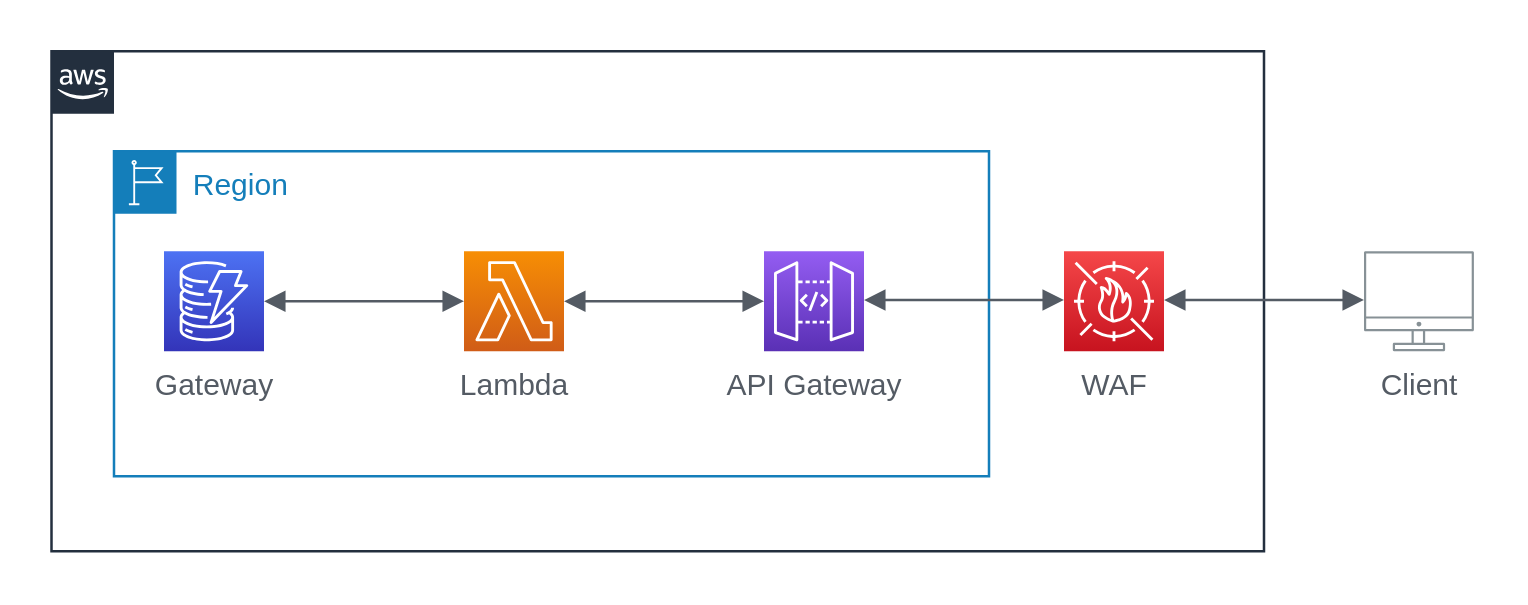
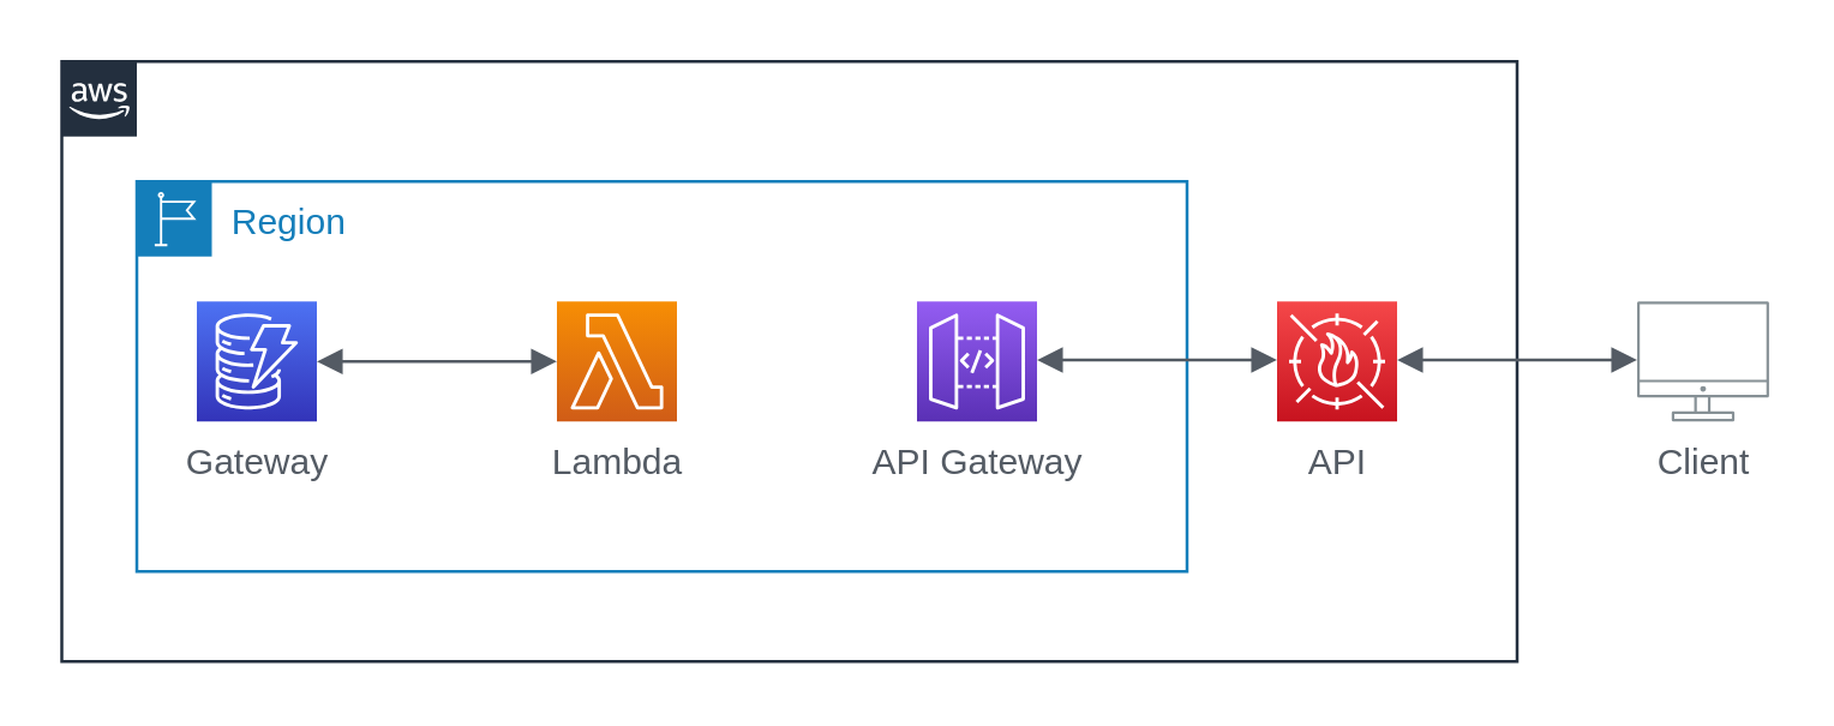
- <mxCell id="7" value="" style="edgeStyle=orthogonalEdgeStyle;html=1;endArrow=block;elbow=vertical;startArrow=block;startFill=1;endFill=1;strokeColor=#545B64;rounded=0;" parent="1" source="6" target="4" edge="1"><mxGeometry width="100" relative="1" as="geometry"><mxPoint x="145" y="140" as="sourcePoint" /><mxPoint x="245" y="140" as="targetPoint" /><Array as="points" /></mxGeometry></mxCell>
- <mxCell id="10" value="&lt;font color=&quot;#545b64&quot; face=&quot;helvetica&quot;&gt;WAF&lt;/font&gt;&lt;br&gt;" style="outlineConnect=0;fontColor=#232F3E;gradientColor=#F54749;gradientDirection=north;fillColor=#C7131F;strokeColor=#ffffff;dashed=0;verticalLabelPosition=bottom;verticalAlign=top;align=center;html=1;fontSize=12;fontStyle=0;aspect=fixed;shape=mxgraph.aws4.resourceIcon;resIcon=mxgraph.aws4.waf;" parent="1" vertex="1"><mxGeometry x="425" y="100" width="40" height="40" as="geometry" /></mxCell>
+ <mxCell id="10" value="&lt;font color=&quot;#545b64&quot; face=&quot;helvetica&quot;&gt;API&lt;/font&gt;&lt;br&gt;" style="outlineConnect=0;fontColor=#232F3E;gradientColor=#F54749;gradientDirection=north;fillColor=#C7131F;strokeColor=#ffffff;dashed=0;verticalLabelPosition=bottom;verticalAlign=top;align=center;html=1;fontSize=12;fontStyle=0;aspect=fixed;shape=mxgraph.aws4.resourceIcon;resIcon=mxgraph.aws4.waf;" parent="1" vertex="1"><mxGeometry x="425" y="100" width="40" height="40" as="geometry" /></mxCell>
